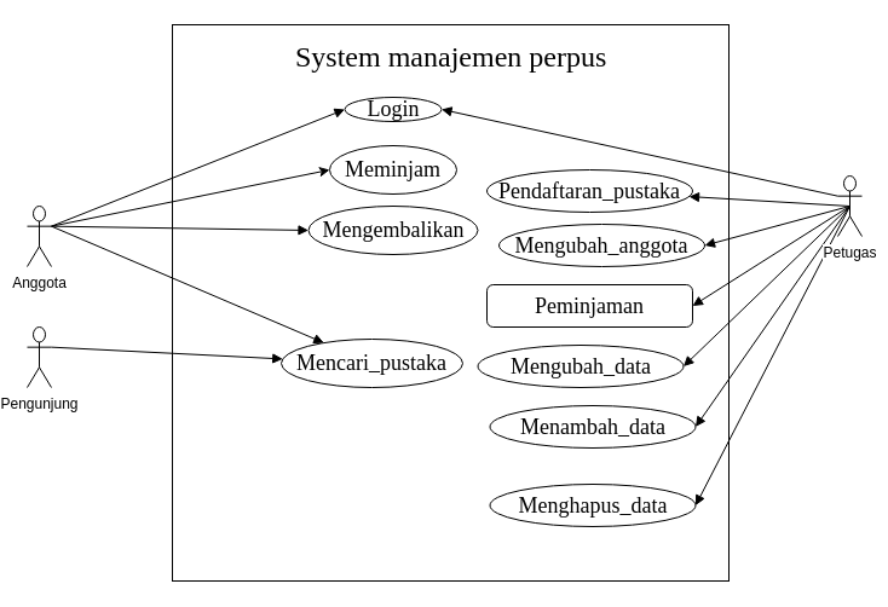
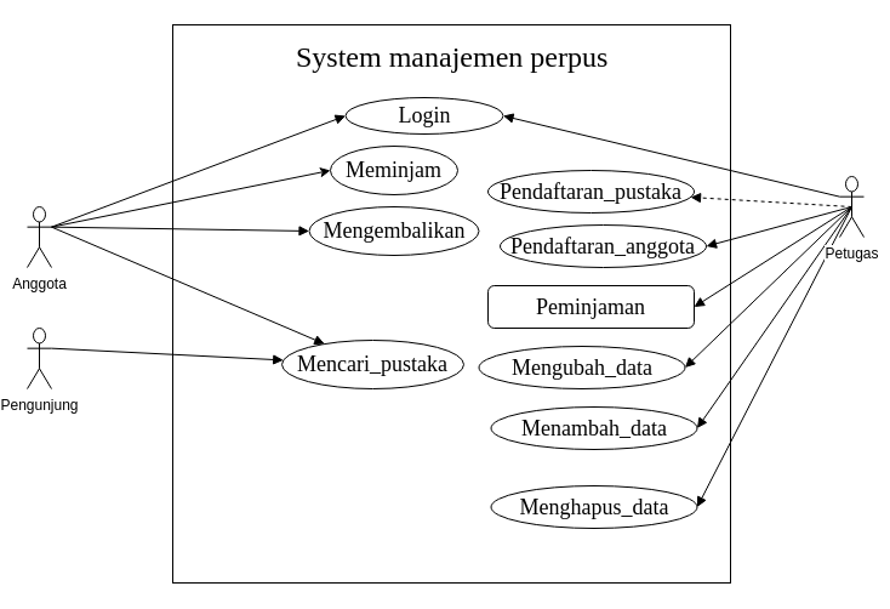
- <mxCell id="14" value="&lt;font face=&quot;Times New Roman&quot; style=&quot;font-size: 18px&quot;&gt;Login&lt;/font&gt;" style="ellipse;whiteSpace=wrap;html=1;" vertex="1" parent="1"><mxGeometry x="282.5" y="80" width="80" height="20" as="geometry" /></mxCell>
+ <mxCell id="14" value="&lt;font face=&quot;Times New Roman&quot; style=&quot;font-size: 18px&quot;&gt;Login&lt;/font&gt;" style="ellipse;whiteSpace=wrap;html=1;" vertex="1" parent="1"><mxGeometry x="282.5" y="80" width="130" height="30" as="geometry" /></mxCell>
- <mxCell id="16" style="edgeStyle=none;rounded=0;orthogonalLoop=1;jettySize=auto;html=1;exitX=0.5;exitY=0.5;exitDx=0;exitDy=0;exitPerimeter=0;endArrow=block;endFill=1;" edge="1" parent="1" source="22" target="23"><mxGeometry relative="1" as="geometry" /></mxCell>
+ <mxCell id="16" style="edgeStyle=none;rounded=0;orthogonalLoop=1;jettySize=auto;html=1;exitX=0.5;exitY=0.5;exitDx=0;exitDy=0;exitPerimeter=0;endArrow=block;endFill=1;dashed=1;" edge="1" parent="1" source="22" target="23"><mxGeometry relative="1" as="geometry" /></mxCell>
- <mxCell id="24" value="&lt;font face=&quot;Times New Roman&quot; style=&quot;font-size: 18px&quot;&gt;Mengubah_anggota&lt;/font&gt;" style="ellipse;whiteSpace=wrap;html=1;" vertex="1" parent="1"><mxGeometry x="410" y="185" width="170" height="35" as="geometry" /></mxCell>
+ <mxCell id="24" value="&lt;font face=&quot;Times New Roman&quot; style=&quot;font-size: 18px&quot;&gt;Pendaftaran_anggota&lt;/font&gt;" style="ellipse;whiteSpace=wrap;html=1;" vertex="1" parent="1"><mxGeometry x="410" y="185" width="170" height="35" as="geometry" /></mxCell>
